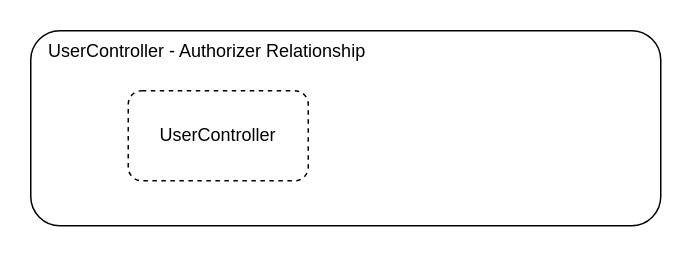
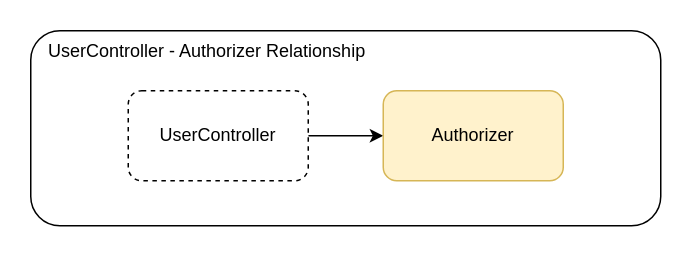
+ <mxCell id="3" style="edgeStyle=orthogonalEdgeStyle;rounded=0;orthogonalLoop=1;jettySize=auto;html=1;" edge="1" parent="1" source="4" target="5"><mxGeometry relative="1" as="geometry" /></mxCell>
+ <mxCell id="5" value="Authorizer" style="rounded=1;whiteSpace=wrap;html=1;fillColor=#fff2cc;strokeColor=#d6b656;" vertex="1" parent="1"><mxGeometry x="255" y="60" width="120" height="60" as="geometry" /></mxCell>
